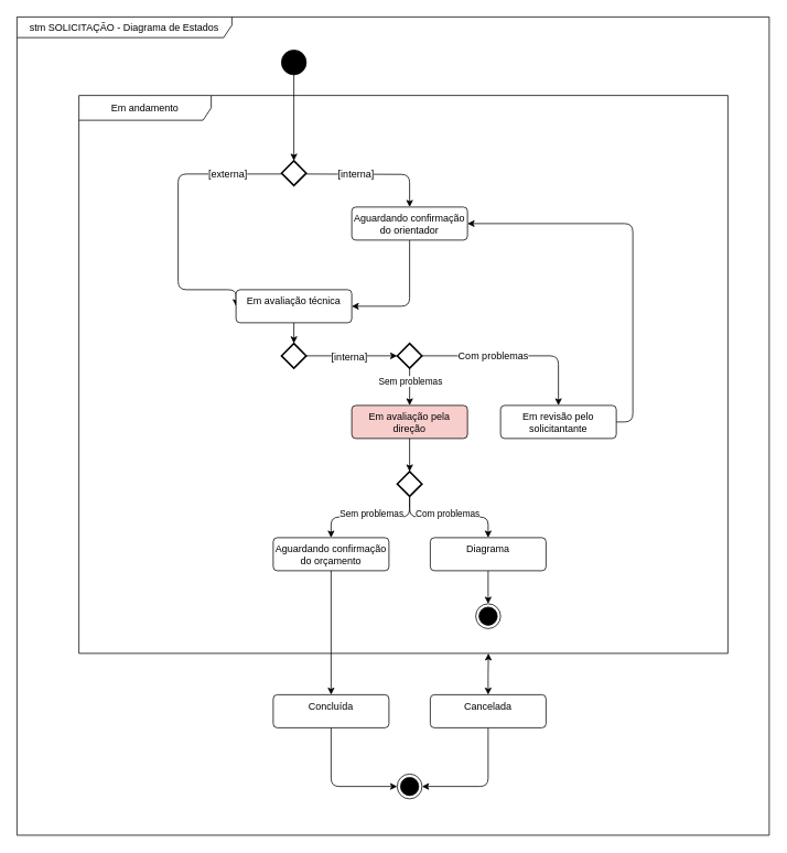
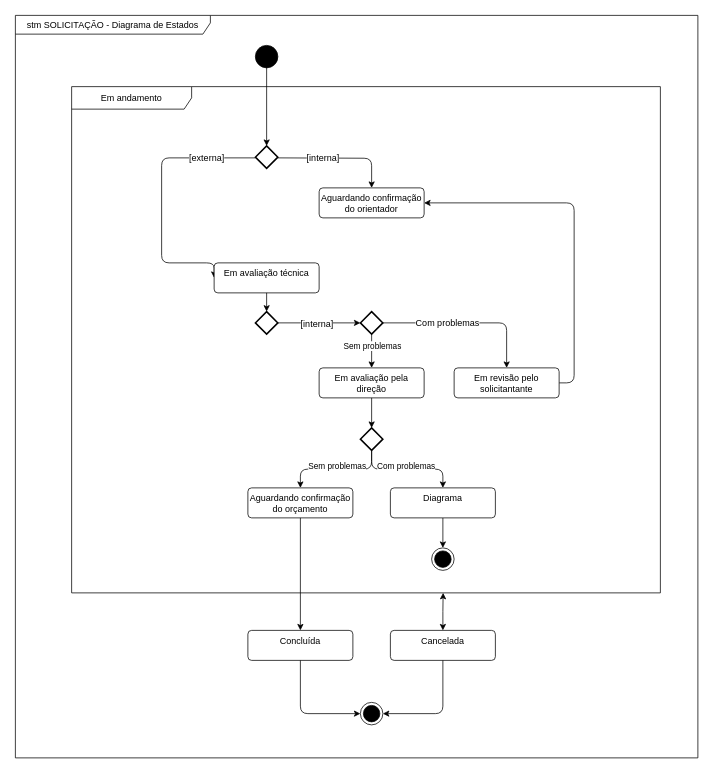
- <mxCell id="10" style="edgeStyle=orthogonalEdgeStyle;rounded=1;orthogonalLoop=1;jettySize=auto;html=1;exitX=0.5;exitY=1;exitDx=0;exitDy=0;entryX=1;entryY=0.5;entryDx=0;entryDy=0;curved=0;" parent="4" source="11" target="12" edge="1"><mxGeometry relative="1" as="geometry" /></mxCell>
- <mxCell id="17" value="Em avaliação pela direção" style="html=1;align=center;verticalAlign=top;rounded=1;absoluteArcSize=1;arcSize=10;dashed=0;whiteSpace=wrap;fillColor=#f8cecc;" parent="4" vertex="1"><mxGeometry x="330" y="375" width="140" height="40" as="geometry" /></mxCell>
+ <mxCell id="17" value="Em avaliação pela direção" style="html=1;align=center;verticalAlign=top;rounded=1;absoluteArcSize=1;arcSize=10;dashed=0;whiteSpace=wrap;" parent="4" vertex="1"><mxGeometry x="330" y="375" width="140" height="40" as="geometry" /></mxCell>
